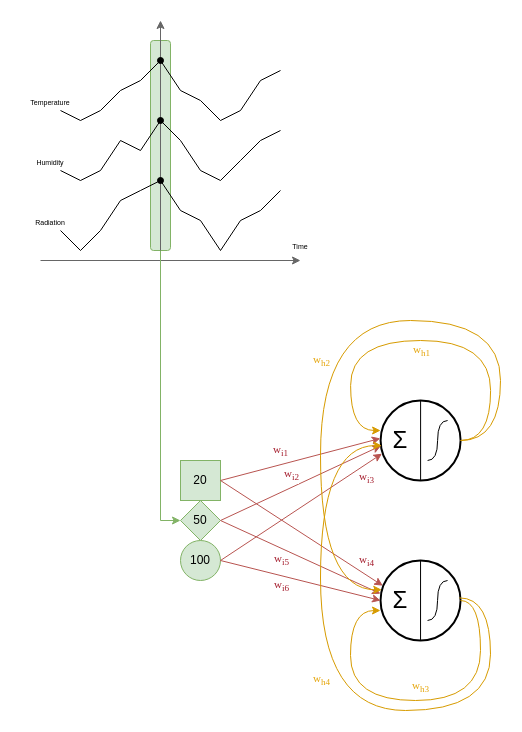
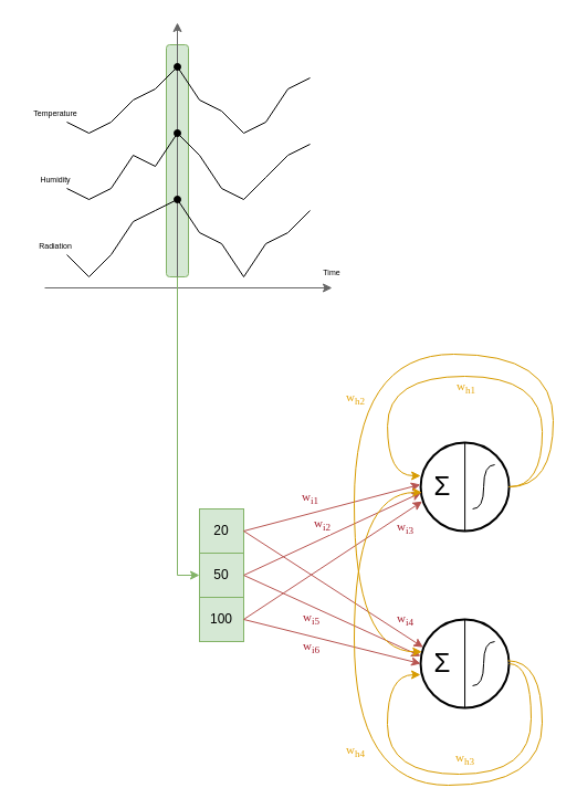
- <mxCell id="11" value="50" style="rhombus;whiteSpace=wrap;html=1;fillColor=#d5e8d4;strokeColor=#82b366;" vertex="1" parent="1"><mxGeometry x="180" y="500" width="40" height="40" as="geometry" /></mxCell>
+ <mxCell id="11" value="50" style="rounded=0;whiteSpace=wrap;html=1;fillColor=#d5e8d4;strokeColor=#82b366;" vertex="1" parent="1"><mxGeometry x="180" y="500" width="40" height="40" as="geometry" /></mxCell>
- <mxCell id="28" value="&lt;div&gt;100&lt;/div&gt;" style="ellipse;whiteSpace=wrap;html=1;fillColor=#d5e8d4;strokeColor=#82b366;" vertex="1" parent="1"><mxGeometry x="180" y="540" width="40" height="40" as="geometry" /></mxCell>
+ <mxCell id="28" value="&lt;div&gt;100&lt;/div&gt;" style="rounded=0;whiteSpace=wrap;html=1;fillColor=#d5e8d4;strokeColor=#82b366;" vertex="1" parent="1"><mxGeometry x="180" y="540" width="40" height="40" as="geometry" /></mxCell>
